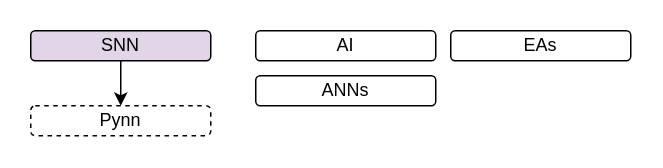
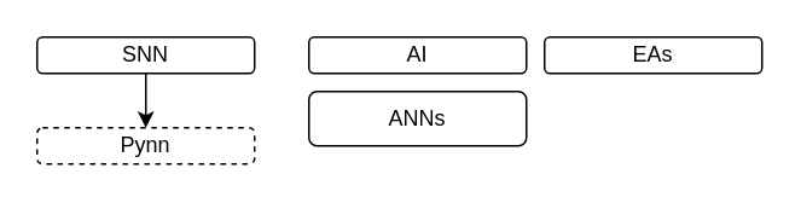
- <mxCell id="3" value="SNN" style="rounded=1;whiteSpace=wrap;html=1;fillColor=#e1d5e7;" parent="1" vertex="1"><mxGeometry x="20" y="20" width="120" height="20" as="geometry" /></mxCell>
+ <mxCell id="3" value="SNN" style="rounded=1;whiteSpace=wrap;html=1;" parent="1" vertex="1"><mxGeometry x="20" y="20" width="120" height="20" as="geometry" /></mxCell>
- <mxCell id="7" value="ANNs" style="rounded=1;whiteSpace=wrap;html=1;" parent="1" vertex="1"><mxGeometry x="170" y="50" width="120" height="20" as="geometry" /></mxCell>
+ <mxCell id="7" value="ANNs" style="rounded=1;whiteSpace=wrap;html=1;" parent="1" vertex="1"><mxGeometry x="170" y="50" width="120" height="30" as="geometry" /></mxCell>
